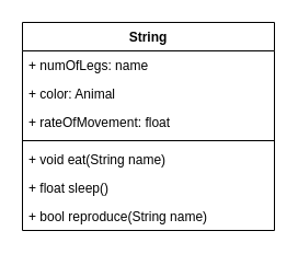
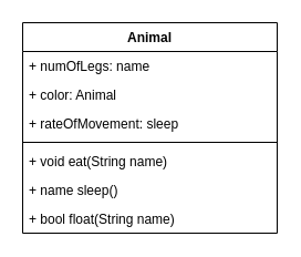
- <mxCell id="2" value="String" style="swimlane;fontStyle=1;align=center;verticalAlign=top;childLayout=stackLayout;horizontal=1;startSize=26;horizontalStack=0;resizeParent=1;resizeParentMax=0;resizeLast=0;collapsible=1;marginBottom=0;whiteSpace=wrap;html=1;" vertex="1" parent="1"><mxGeometry x="20" y="20" width="230" height="190" as="geometry" /></mxCell>
+ <mxCell id="2" value="Animal" style="swimlane;fontStyle=1;align=center;verticalAlign=top;childLayout=stackLayout;horizontal=1;startSize=26;horizontalStack=0;resizeParent=1;resizeParentMax=0;resizeLast=0;collapsible=1;marginBottom=0;whiteSpace=wrap;html=1;" vertex="1" parent="1"><mxGeometry x="20" y="20" width="230" height="190" as="geometry" /></mxCell>
- <mxCell id="5" value="+ rateOfMovement: float" style="text;strokeColor=none;fillColor=none;align=left;verticalAlign=top;spacingLeft=4;spacingRight=4;overflow=hidden;rotatable=0;points=[[0,0.5],[1,0.5]];portConstraint=eastwest;whiteSpace=wrap;html=1;" vertex="1" parent="2"><mxGeometry y="78" width="230" height="26" as="geometry" /></mxCell>
+ <mxCell id="5" value="+ rateOfMovement: sleep" style="text;strokeColor=none;fillColor=none;align=left;verticalAlign=top;spacingLeft=4;spacingRight=4;overflow=hidden;rotatable=0;points=[[0,0.5],[1,0.5]];portConstraint=eastwest;whiteSpace=wrap;html=1;" vertex="1" parent="2"><mxGeometry y="78" width="230" height="26" as="geometry" /></mxCell>
- <mxCell id="8" value="+ float sleep()" style="text;strokeColor=none;fillColor=none;align=left;verticalAlign=top;spacingLeft=4;spacingRight=4;overflow=hidden;rotatable=0;points=[[0,0.5],[1,0.5]];portConstraint=eastwest;whiteSpace=wrap;html=1;" vertex="1" parent="2"><mxGeometry y="138" width="230" height="26" as="geometry" /></mxCell>
+ <mxCell id="8" value="+ name sleep()" style="text;strokeColor=none;fillColor=none;align=left;verticalAlign=top;spacingLeft=4;spacingRight=4;overflow=hidden;rotatable=0;points=[[0,0.5],[1,0.5]];portConstraint=eastwest;whiteSpace=wrap;html=1;" vertex="1" parent="2"><mxGeometry y="138" width="230" height="26" as="geometry" /></mxCell>
- <mxCell id="9" value="+ bool reproduce(String name)" style="text;strokeColor=none;fillColor=none;align=left;verticalAlign=top;spacingLeft=4;spacingRight=4;overflow=hidden;rotatable=0;points=[[0,0.5],[1,0.5]];portConstraint=eastwest;whiteSpace=wrap;html=1;" vertex="1" parent="2"><mxGeometry y="164" width="230" height="26" as="geometry" /></mxCell>
+ <mxCell id="9" value="+ bool float(String name)" style="text;strokeColor=none;fillColor=none;align=left;verticalAlign=top;spacingLeft=4;spacingRight=4;overflow=hidden;rotatable=0;points=[[0,0.5],[1,0.5]];portConstraint=eastwest;whiteSpace=wrap;html=1;" vertex="1" parent="2"><mxGeometry y="164" width="230" height="26" as="geometry" /></mxCell>
